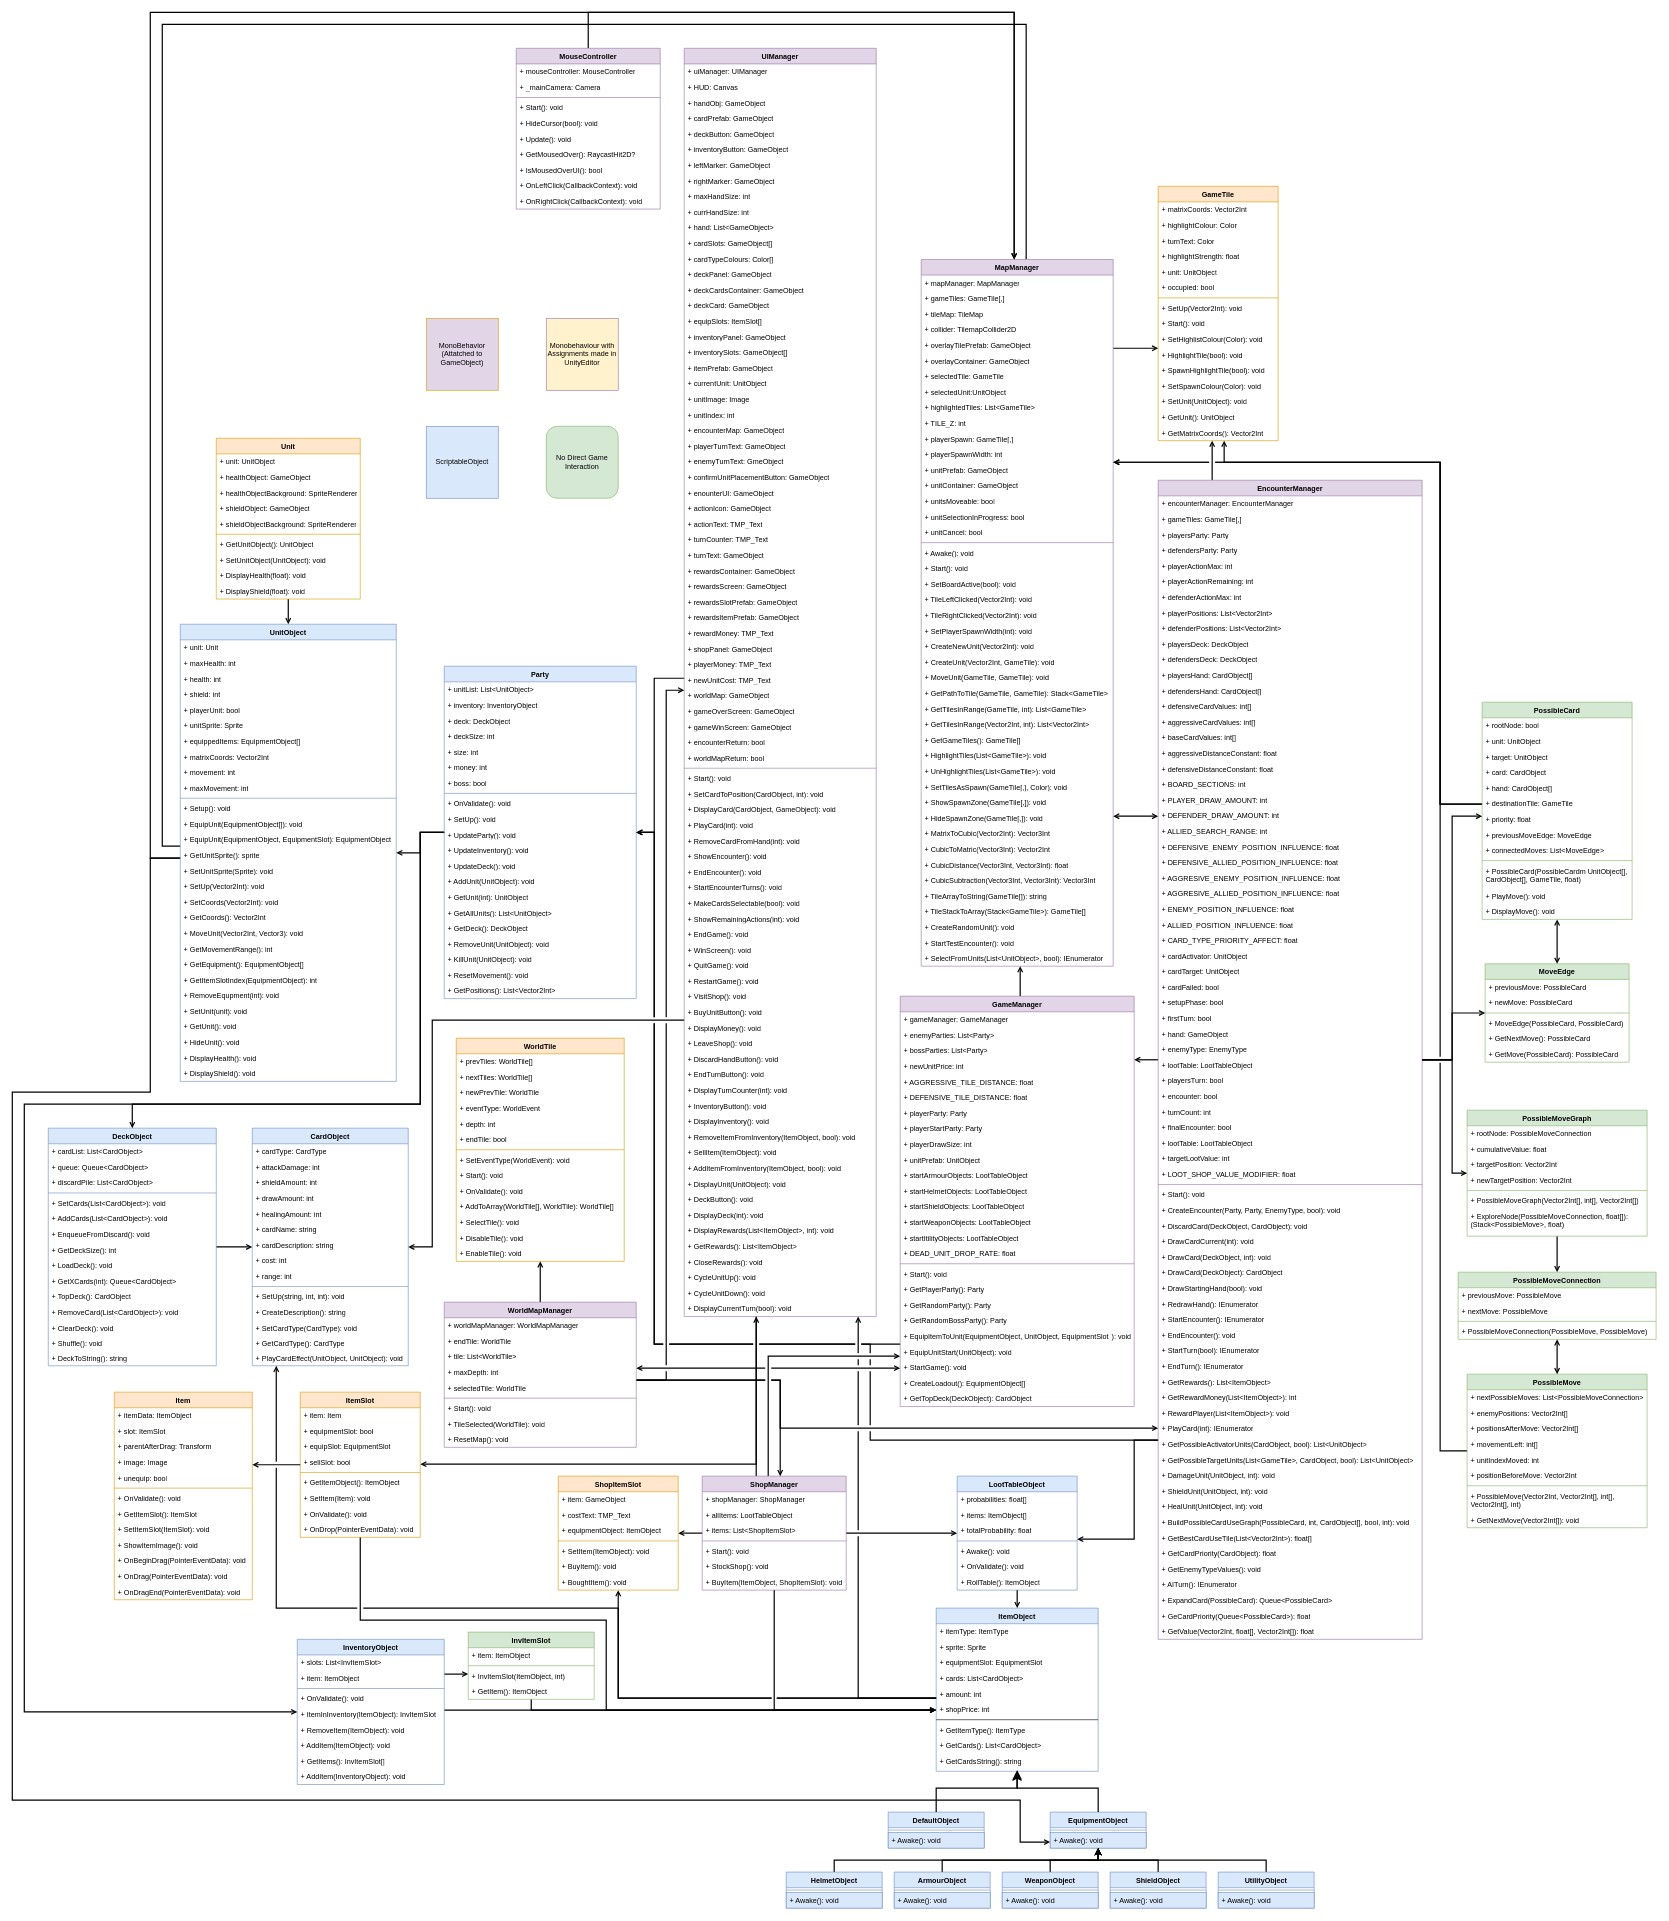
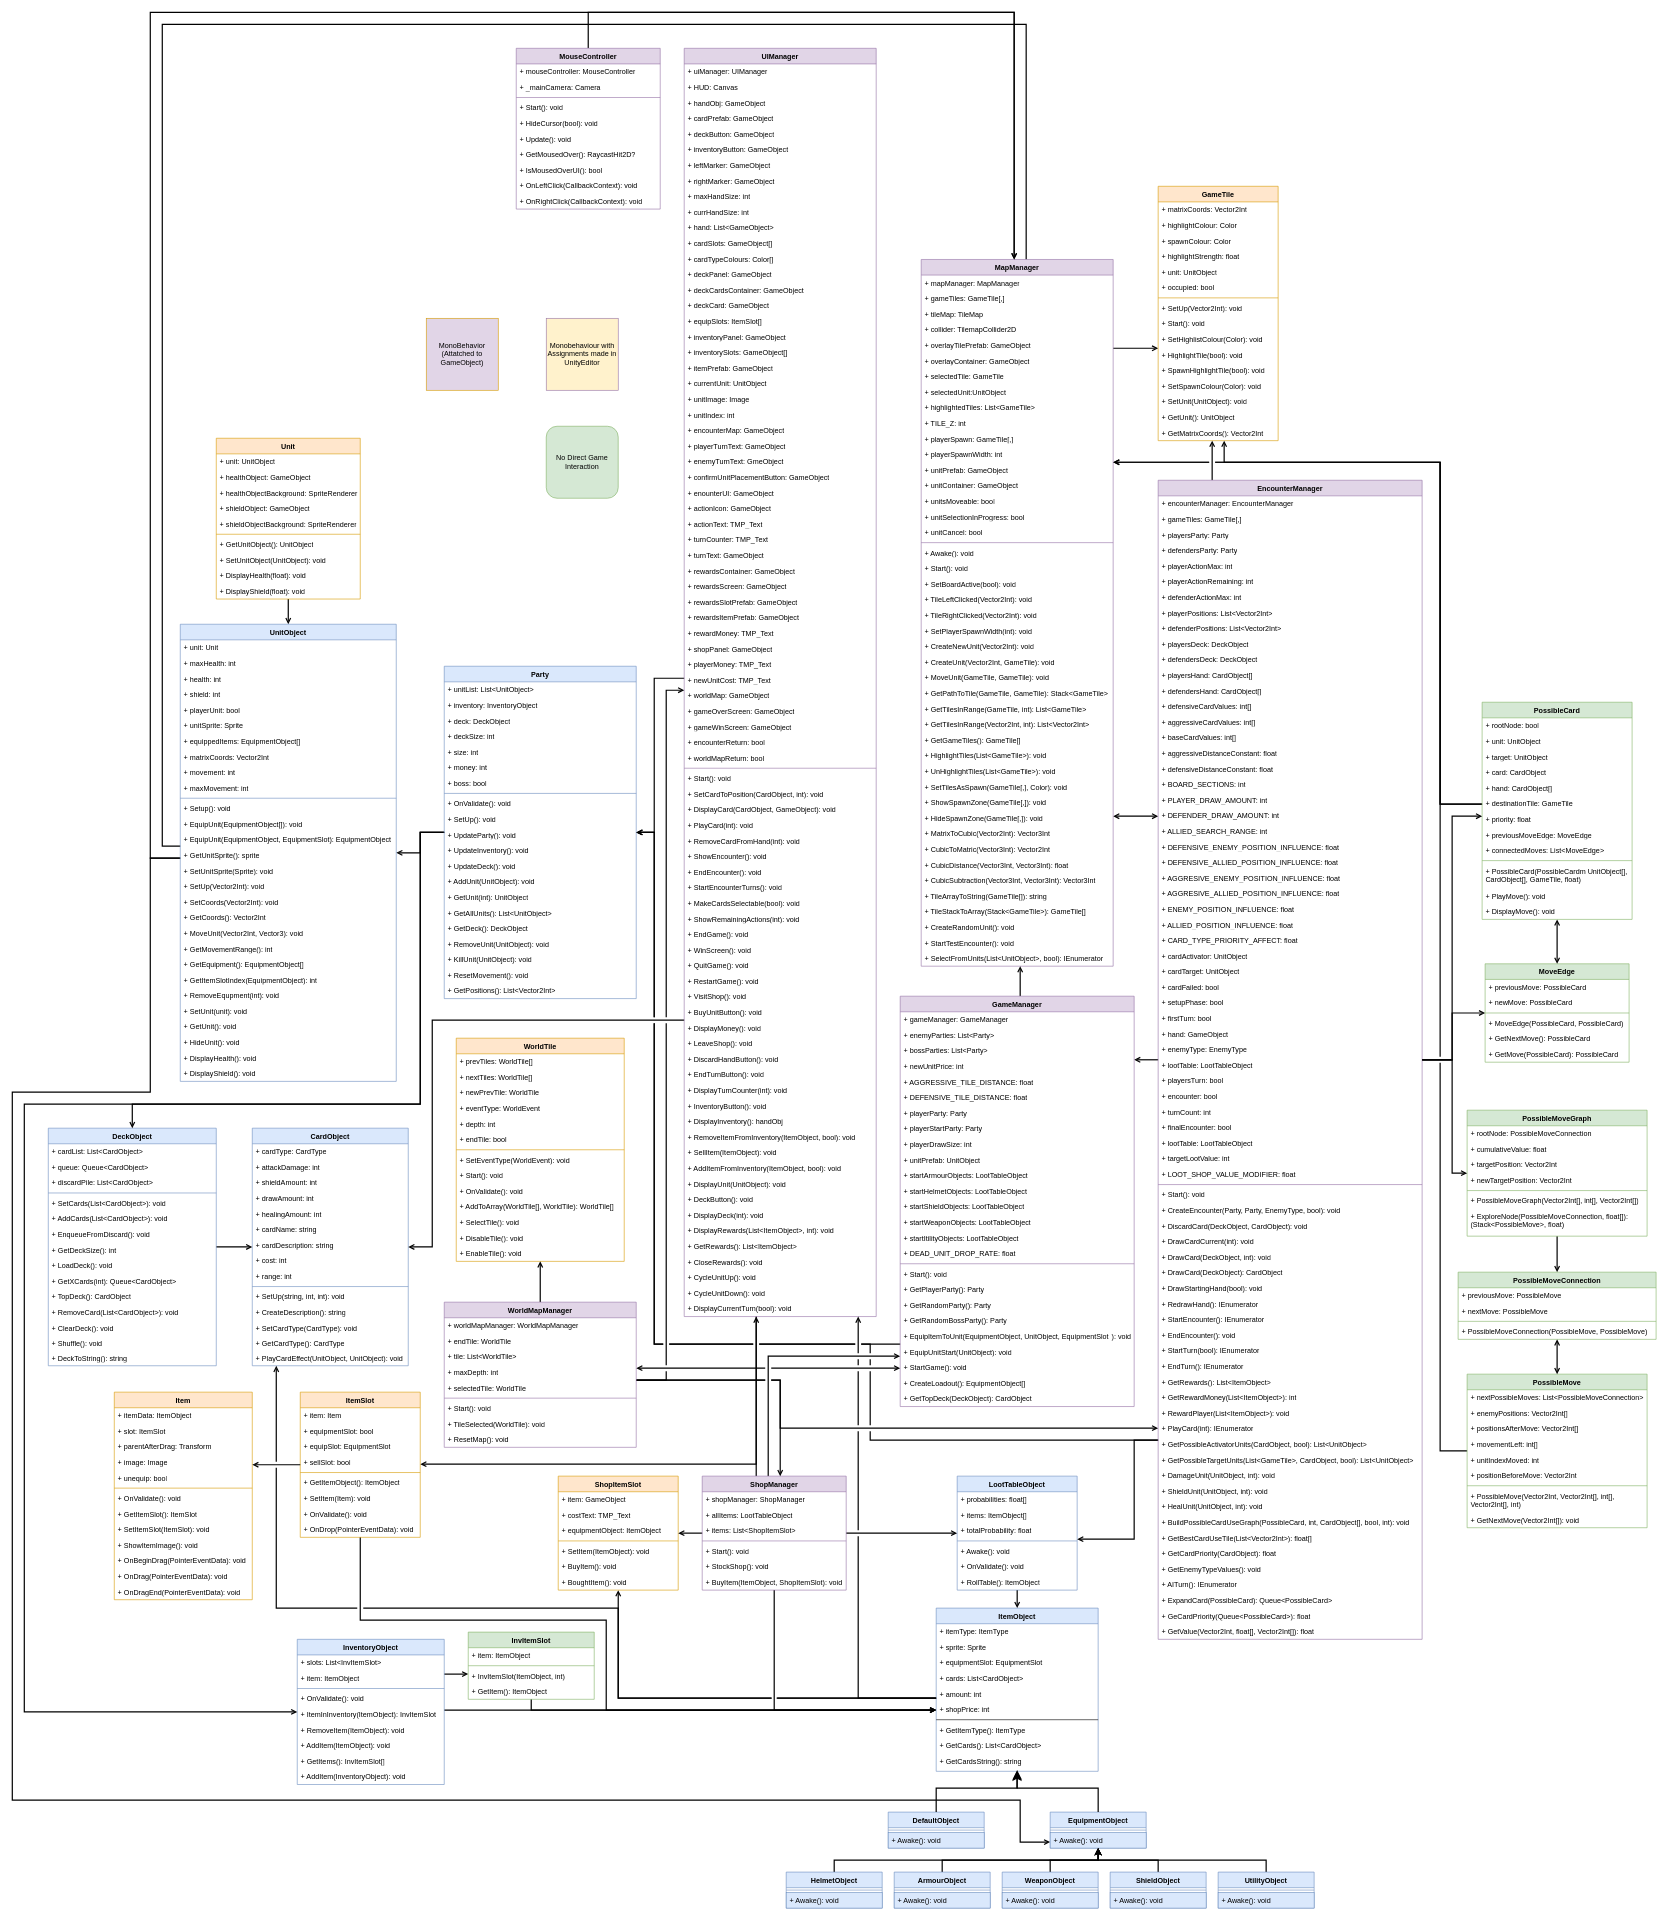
- <mxCell id="170" value="+ turnText: Color" style="text;strokeColor=none;fillColor=none;align=left;verticalAlign=top;spacingLeft=4;spacingRight=4;overflow=hidden;rotatable=0;points=[[0,0.5],[1,0.5]];portConstraint=eastwest;whiteSpace=wrap;html=1;" vertex="1" parent="167"><mxGeometry y="78" width="200" height="26" as="geometry" /></mxCell>
+ <mxCell id="170" value="+ spawnColour: Color" style="text;strokeColor=none;fillColor=none;align=left;verticalAlign=top;spacingLeft=4;spacingRight=4;overflow=hidden;rotatable=0;points=[[0,0.5],[1,0.5]];portConstraint=eastwest;whiteSpace=wrap;html=1;" vertex="1" parent="167"><mxGeometry y="78" width="200" height="26" as="geometry" /></mxCell>
- <mxCell id="185" value="ScriptableObject" style="html=1;whiteSpace=wrap;fillColor=#dae8fc;strokeColor=#6c8ebf;" vertex="1" parent="1"><mxGeometry x="710" y="710" width="120" height="120" as="geometry" /></mxCell>
- <mxCell id="291" value="+ DisplayInventory&lt;span style=&quot;background-color: initial;&quot;&gt;(): void&lt;/span&gt;" style="text;strokeColor=none;fillColor=none;align=left;verticalAlign=top;spacingLeft=4;spacingRight=4;overflow=hidden;rotatable=0;points=[[0,0.5],[1,0.5]];portConstraint=eastwest;whiteSpace=wrap;html=1;" vertex="1" parent="222"><mxGeometry y="1776" width="320" height="26" as="geometry" /></mxCell>
+ <mxCell id="291" value="+ DisplayInventory&lt;span style=&quot;background-color: initial;&quot;&gt;(): handObj&lt;/span&gt;" style="text;strokeColor=none;fillColor=none;align=left;verticalAlign=top;spacingLeft=4;spacingRight=4;overflow=hidden;rotatable=0;points=[[0,0.5],[1,0.5]];portConstraint=eastwest;whiteSpace=wrap;html=1;" vertex="1" parent="222"><mxGeometry y="1776" width="320" height="26" as="geometry" /></mxCell>
